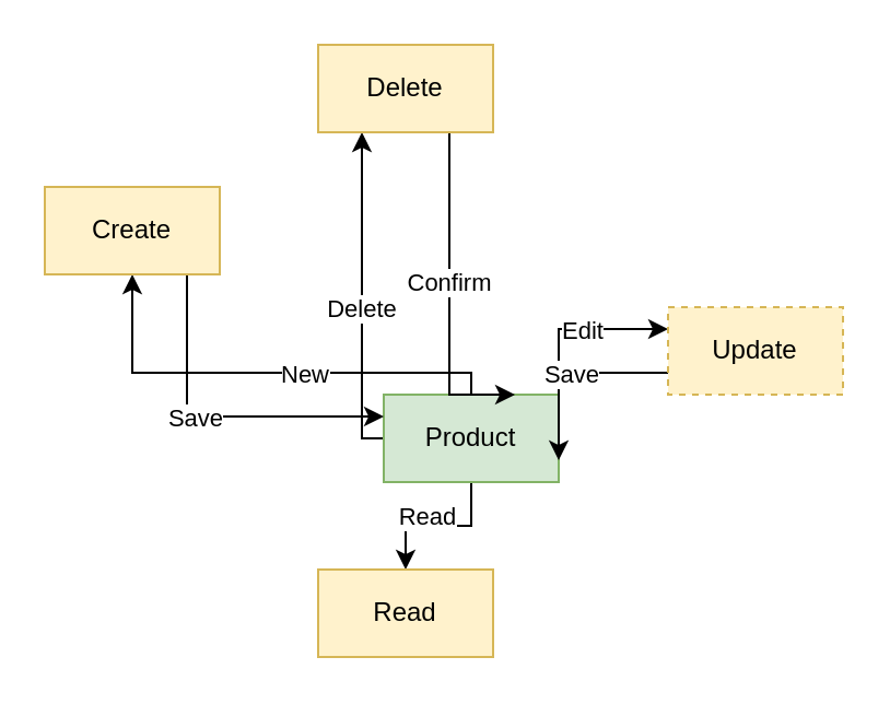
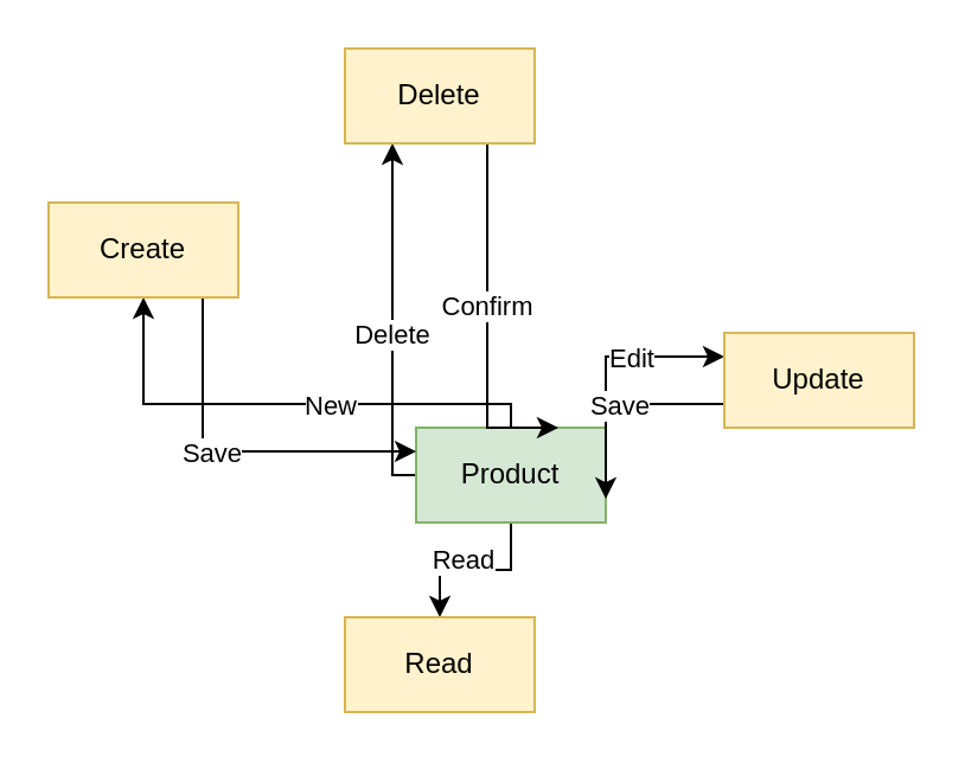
- <mxCell id="19" value="Update" style="rounded=0;whiteSpace=wrap;html=1;fillColor=#fff2cc;strokeColor=#d6b656;dashed=1;" vertex="1" parent="1"><mxGeometry x="305" y="140" width="80" height="40" as="geometry" /></mxCell>
+ <mxCell id="19" value="Update" style="rounded=0;whiteSpace=wrap;html=1;fillColor=#fff2cc;strokeColor=#d6b656;" vertex="1" parent="1"><mxGeometry x="305" y="140" width="80" height="40" as="geometry" /></mxCell>
